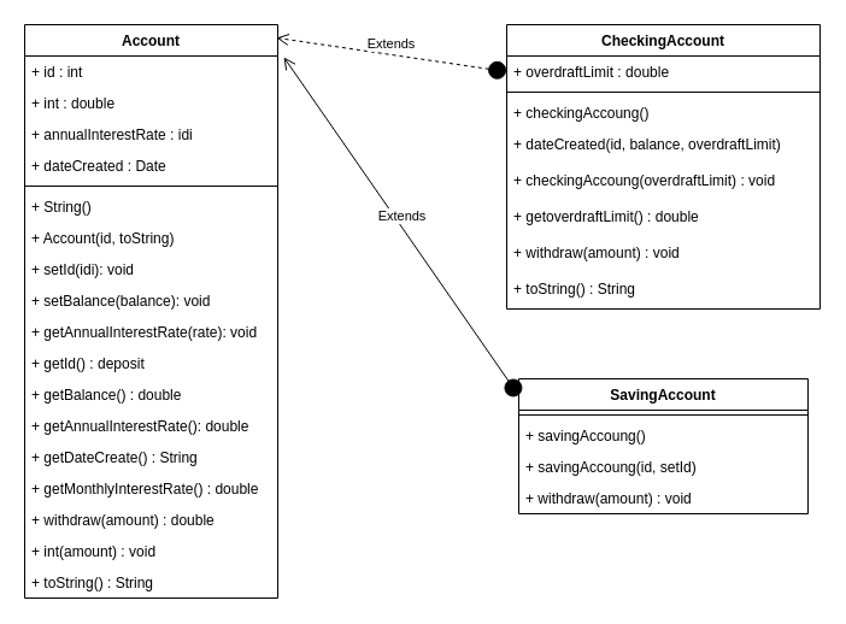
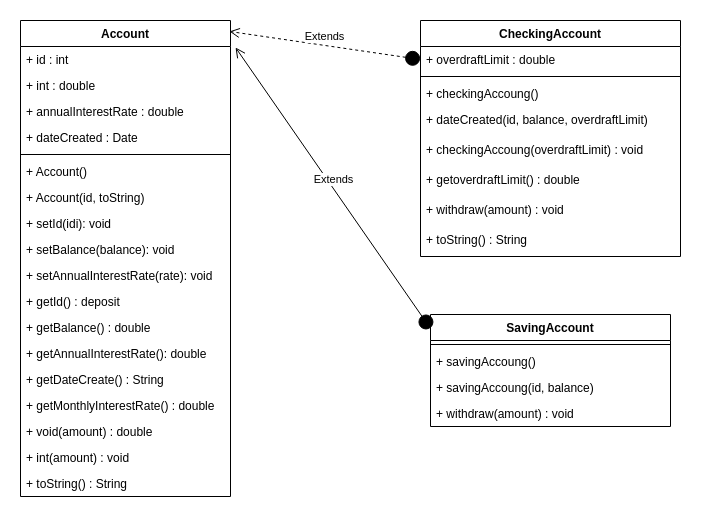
- <mxCell id="5" value="+ annualInterestRate : idi" style="text;strokeColor=none;fillColor=none;align=left;verticalAlign=top;spacingLeft=4;spacingRight=4;overflow=hidden;rotatable=0;points=[[0,0.5],[1,0.5]];portConstraint=eastwest;" vertex="1" parent="2"><mxGeometry y="78" width="210" height="26" as="geometry" /></mxCell>
+ <mxCell id="5" value="+ annualInterestRate : double" style="text;strokeColor=none;fillColor=none;align=left;verticalAlign=top;spacingLeft=4;spacingRight=4;overflow=hidden;rotatable=0;points=[[0,0.5],[1,0.5]];portConstraint=eastwest;" vertex="1" parent="2"><mxGeometry y="78" width="210" height="26" as="geometry" /></mxCell>
- <mxCell id="8" value="+ String()" style="text;strokeColor=none;fillColor=none;align=left;verticalAlign=top;spacingLeft=4;spacingRight=4;overflow=hidden;rotatable=0;points=[[0,0.5],[1,0.5]];portConstraint=eastwest;" vertex="1" parent="2"><mxGeometry y="138" width="210" height="26" as="geometry" /></mxCell>
+ <mxCell id="8" value="+ Account()" style="text;strokeColor=none;fillColor=none;align=left;verticalAlign=top;spacingLeft=4;spacingRight=4;overflow=hidden;rotatable=0;points=[[0,0.5],[1,0.5]];portConstraint=eastwest;" vertex="1" parent="2"><mxGeometry y="138" width="210" height="26" as="geometry" /></mxCell>
- <mxCell id="12" value="+ getAnnualInterestRate(rate): void" style="text;strokeColor=none;fillColor=none;align=left;verticalAlign=top;spacingLeft=4;spacingRight=4;overflow=hidden;rotatable=0;points=[[0,0.5],[1,0.5]];portConstraint=eastwest;" vertex="1" parent="2"><mxGeometry y="242" width="210" height="26" as="geometry" /></mxCell>
+ <mxCell id="12" value="+ setAnnualInterestRate(rate): void" style="text;strokeColor=none;fillColor=none;align=left;verticalAlign=top;spacingLeft=4;spacingRight=4;overflow=hidden;rotatable=0;points=[[0,0.5],[1,0.5]];portConstraint=eastwest;" vertex="1" parent="2"><mxGeometry y="242" width="210" height="26" as="geometry" /></mxCell>
- <mxCell id="34" value="+ savingAccoung(id, setId) " style="text;strokeColor=none;fillColor=none;align=left;verticalAlign=top;spacingLeft=4;spacingRight=4;overflow=hidden;rotatable=0;points=[[0,0.5],[1,0.5]];portConstraint=eastwest;" vertex="1" parent="31"><mxGeometry y="60" width="240" height="26" as="geometry" /></mxCell>
+ <mxCell id="34" value="+ savingAccoung(id, balance) " style="text;strokeColor=none;fillColor=none;align=left;verticalAlign=top;spacingLeft=4;spacingRight=4;overflow=hidden;rotatable=0;points=[[0,0.5],[1,0.5]];portConstraint=eastwest;" vertex="1" parent="31"><mxGeometry y="60" width="240" height="26" as="geometry" /></mxCell>
- <mxCell id="18" value="+ withdraw(amount) : double" style="text;strokeColor=none;fillColor=none;align=left;verticalAlign=top;spacingLeft=4;spacingRight=4;overflow=hidden;rotatable=0;points=[[0,0.5],[1,0.5]];portConstraint=eastwest;" vertex="1" parent="2"><mxGeometry y="398" width="210" height="26" as="geometry" /></mxCell>
+ <mxCell id="18" value="+ void(amount) : double" style="text;strokeColor=none;fillColor=none;align=left;verticalAlign=top;spacingLeft=4;spacingRight=4;overflow=hidden;rotatable=0;points=[[0,0.5],[1,0.5]];portConstraint=eastwest;" vertex="1" parent="2"><mxGeometry y="398" width="210" height="26" as="geometry" /></mxCell>
